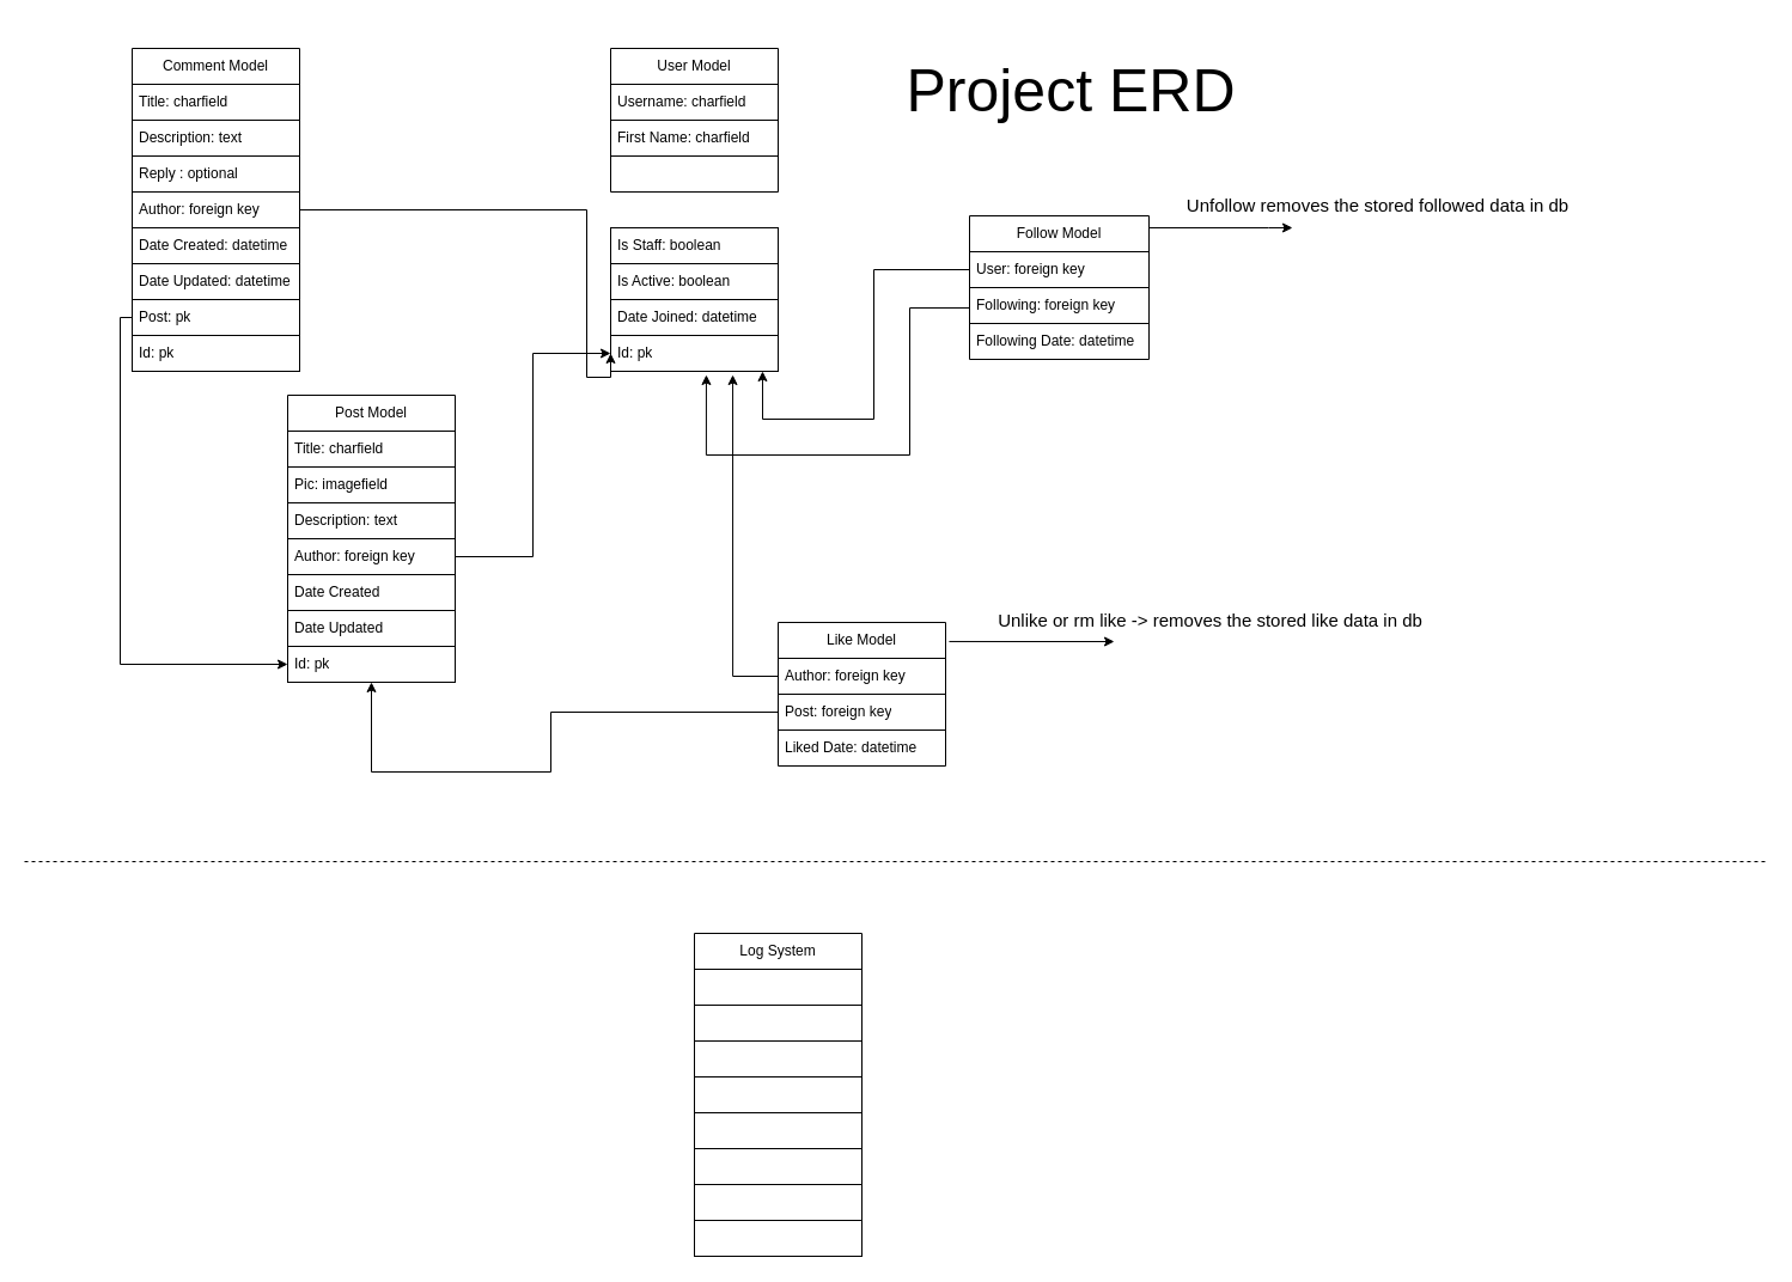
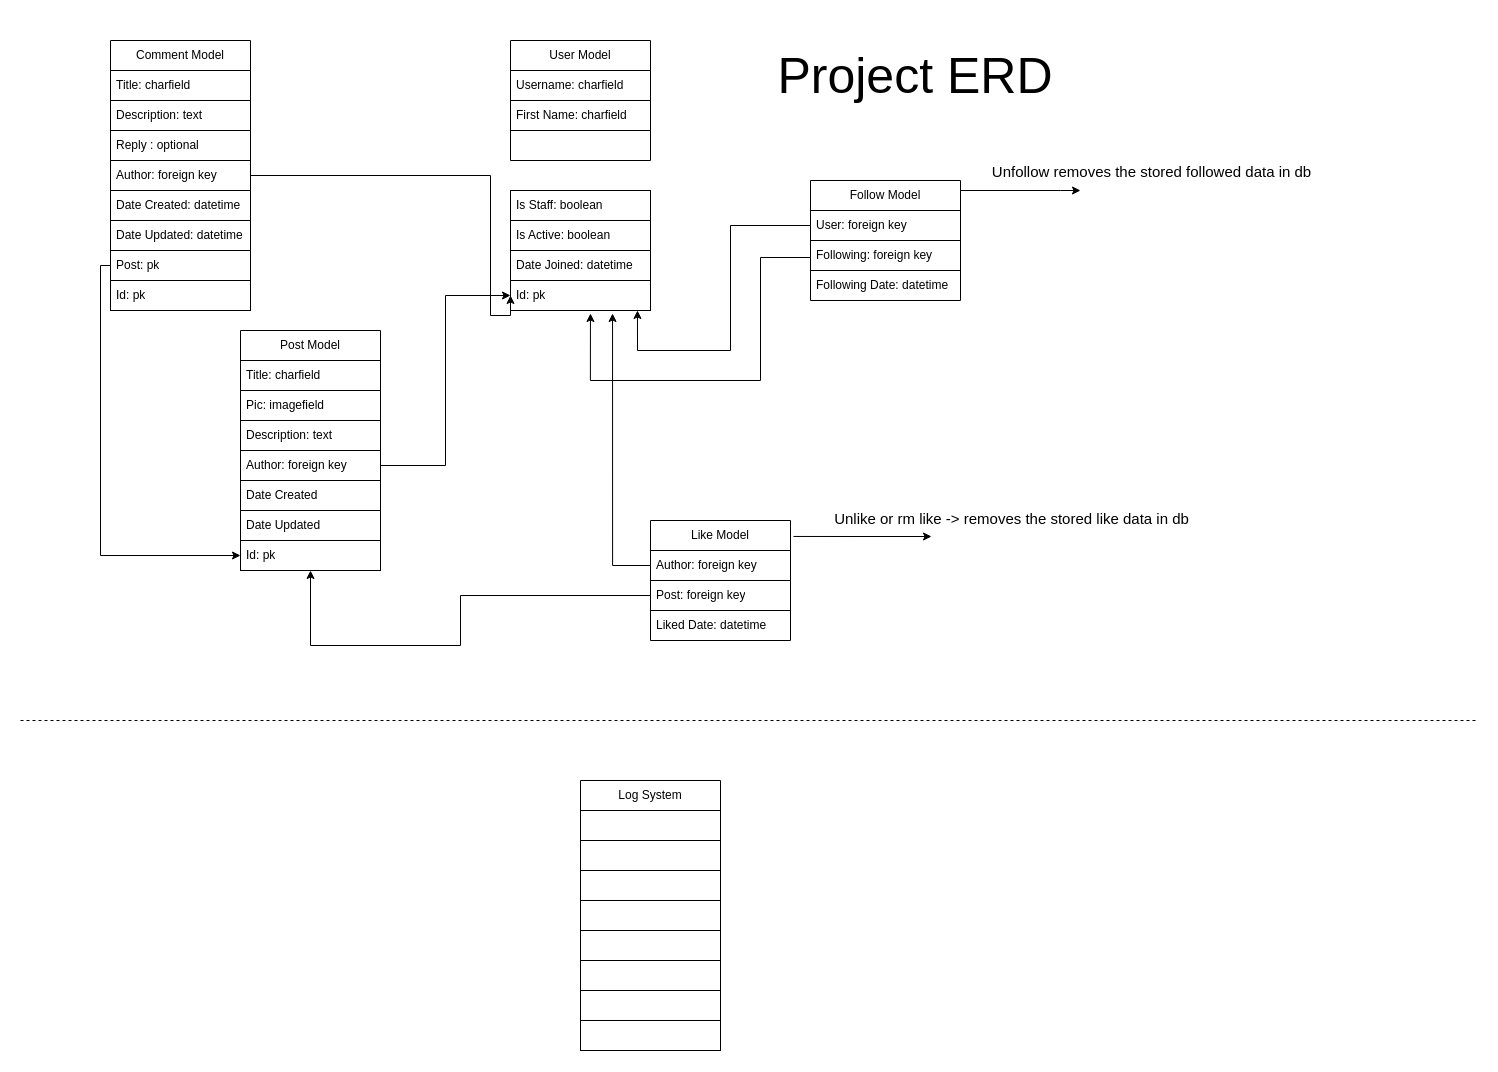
- <mxCell id="2" value="&lt;font style=&quot;font-size: 50px;&quot;&gt;Project ERD&lt;/font&gt;" style="text;html=1;align=center;verticalAlign=middle;whiteSpace=wrap;rounded=0;" parent="1" vertex="1"><mxGeometry x="740" y="20" width="310" height="110" as="geometry" /></mxCell>
+ <mxCell id="2" value="&lt;font style=&quot;font-size: 50px;&quot;&gt;Project ERD&lt;/font&gt;" style="text;html=1;align=center;verticalAlign=middle;whiteSpace=wrap;rounded=0;" parent="1" vertex="1"><mxGeometry x="760" y="20" width="310" height="110" as="geometry" /></mxCell>
